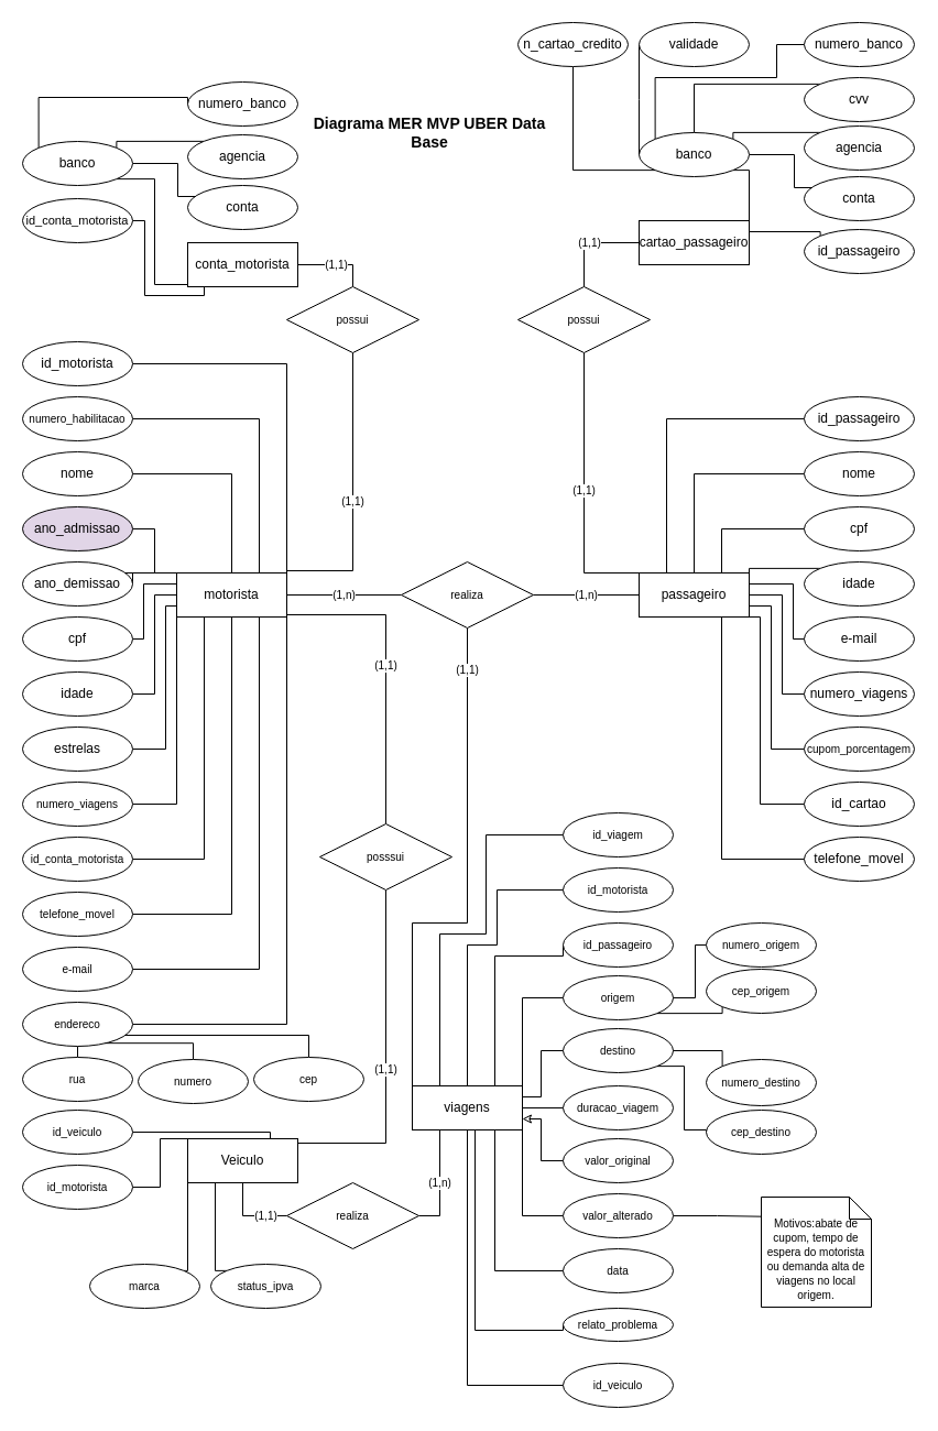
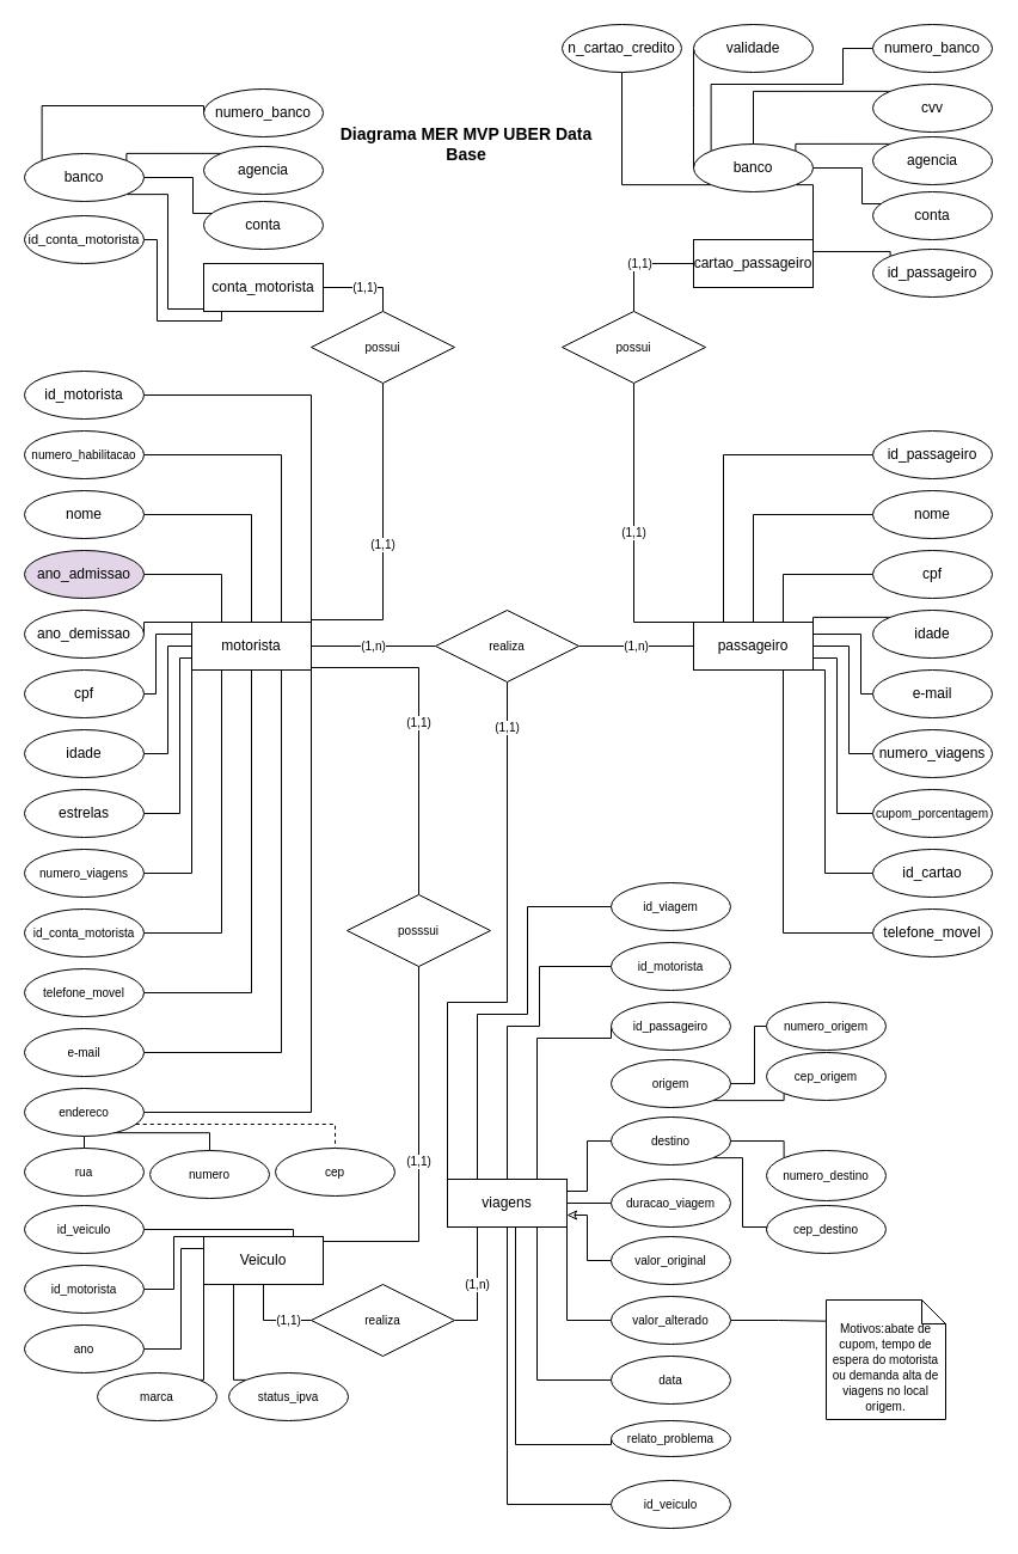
- <mxCell id="14" style="edgeStyle=orthogonalEdgeStyle;rounded=0;orthogonalLoop=1;jettySize=auto;html=1;exitX=1;exitY=0.5;exitDx=0;exitDy=0;fontSize=10;endArrow=none;endFill=0;" parent="1" source="15" target="19" edge="1"><mxGeometry relative="1" as="geometry" /></mxCell>
+ <mxCell id="14" style="edgeStyle=orthogonalEdgeStyle;rounded=0;orthogonalLoop=1;jettySize=auto;html=1;exitX=1;exitY=0.5;exitDx=0;exitDy=0;entryX=0.25;entryY=0;entryDx=0;entryDy=0;fontSize=10;endArrow=none;endFill=0;" parent="1" source="15" target="4" edge="1"><mxGeometry relative="1" as="geometry" /></mxCell>
- <mxCell id="95" style="edgeStyle=orthogonalEdgeStyle;rounded=0;orthogonalLoop=1;jettySize=auto;html=1;exitX=0;exitY=0.5;exitDx=0;exitDy=0;entryX=1;entryY=0;entryDx=0;entryDy=0;fontSize=11;endArrow=none;endFill=0;" parent="1" source="96" target="53" edge="1"><mxGeometry relative="1" as="geometry" /></mxCell>
- <mxCell id="33" style="edgeStyle=orthogonalEdgeStyle;rounded=0;orthogonalLoop=1;jettySize=auto;html=1;exitX=1;exitY=1;exitDx=0;exitDy=0;fontSize=10;endArrow=none;endFill=0;entryX=0.5;entryY=0;entryDx=0;entryDy=0;" parent="1" source="36" target="38" edge="1"><mxGeometry relative="1" as="geometry"><Array as="points"><mxPoint x="105" y="940" /><mxPoint x="280" y="940" /></Array></mxGeometry></mxCell>
+ <mxCell id="33" style="edgeStyle=orthogonalEdgeStyle;rounded=0;orthogonalLoop=1;jettySize=auto;html=1;exitX=1;exitY=1;exitDx=0;exitDy=0;fontSize=10;endArrow=none;endFill=0;entryX=0.5;entryY=0;entryDx=0;entryDy=0;dashed=1;" parent="1" source="36" target="38" edge="1"><mxGeometry relative="1" as="geometry"><Array as="points"><mxPoint x="105" y="940" /><mxPoint x="280" y="940" /></Array></mxGeometry></mxCell>
+ <mxCell id="87" style="edgeStyle=orthogonalEdgeStyle;rounded=0;orthogonalLoop=1;jettySize=auto;html=1;exitX=1;exitY=0.5;exitDx=0;exitDy=0;entryX=0;entryY=0.25;entryDx=0;entryDy=0;fontSize=11;endArrow=none;endFill=0;" parent="1" source="88" target="7" edge="1"><mxGeometry relative="1" as="geometry"><Array as="points"><mxPoint x="151" y="1128" /><mxPoint x="151" y="1044" /></Array></mxGeometry></mxCell>
+ <mxCell id="88" value="&lt;span style=&quot;font-size: 10px&quot;&gt;ano&lt;/span&gt;" style="ellipse;whiteSpace=wrap;html=1;align=center;" parent="1" vertex="1"><mxGeometry x="20" y="1108" width="100" height="40" as="geometry" /></mxCell>
